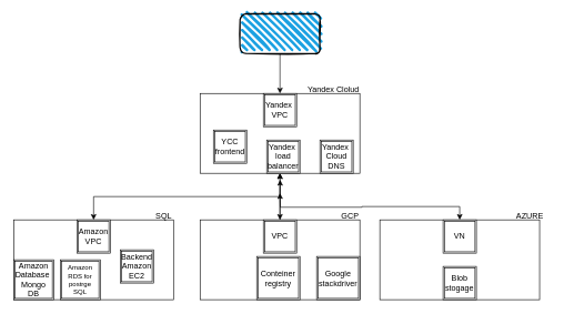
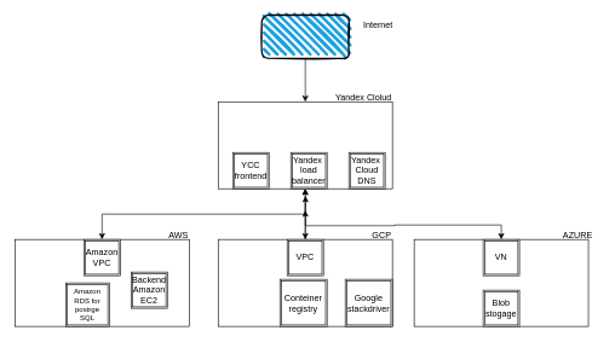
+ <mxCell id="13" value="Internet" style="text;html=1;align=center;verticalAlign=middle;resizable=0;points=[];autosize=1;strokeColor=none;fillColor=none;" vertex="1" parent="1"><mxGeometry x="490" y="20" width="60" height="30" as="geometry" /></mxCell>
- <mxCell id="14" value="Yandex&amp;nbsp;&lt;div&gt;VPC&lt;/div&gt;" style="shape=ext;double=1;whiteSpace=wrap;html=1;aspect=fixed;" vertex="1" parent="1"><mxGeometry x="395" y="140" width="50" height="50" as="geometry" /></mxCell>
- <mxCell id="28" value="YCC&lt;div&gt;frontend&lt;/div&gt;" style="shape=ext;double=1;whiteSpace=wrap;html=1;aspect=fixed;" vertex="1" parent="1"><mxGeometry x="320" y="195" width="50" height="50" as="geometry" /></mxCell>
+ <mxCell id="28" value="YCC&lt;div&gt;frontend&lt;/div&gt;" style="shape=ext;double=1;whiteSpace=wrap;html=1;aspect=fixed;" vertex="1" parent="1"><mxGeometry x="320" y="210" width="50" height="50" as="geometry" /></mxCell>
- <mxCell id="8" value="SQL" style="text;html=1;align=center;verticalAlign=middle;resizable=0;points=[];autosize=1;strokeColor=none;fillColor=none;" parent="1" vertex="1"><mxGeometry x="220" y="310" width="50" height="30" as="geometry" /></mxCell>
+ <mxCell id="8" value="AWS" style="text;html=1;align=center;verticalAlign=middle;resizable=0;points=[];autosize=1;strokeColor=none;fillColor=none;" parent="1" vertex="1"><mxGeometry x="220" y="310" width="50" height="30" as="geometry" /></mxCell>
- <mxCell id="21" value="&lt;div&gt;Amazon&lt;/div&gt;&lt;div&gt;Database&amp;nbsp;&lt;/div&gt;&lt;div&gt;Mongo DB&lt;/div&gt;" style="shape=ext;double=1;whiteSpace=wrap;html=1;aspect=fixed;" vertex="1" parent="1"><mxGeometry x="20" y="390" width="60" height="60" as="geometry" /></mxCell>
